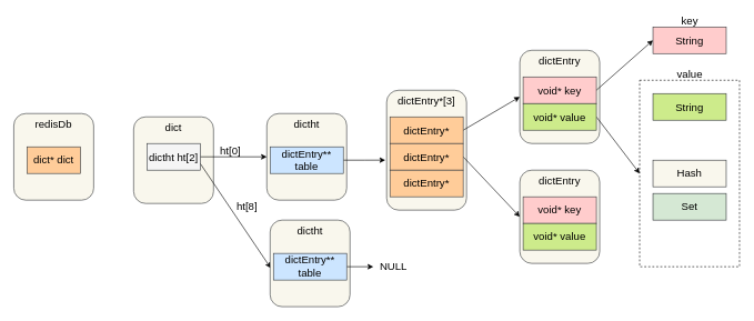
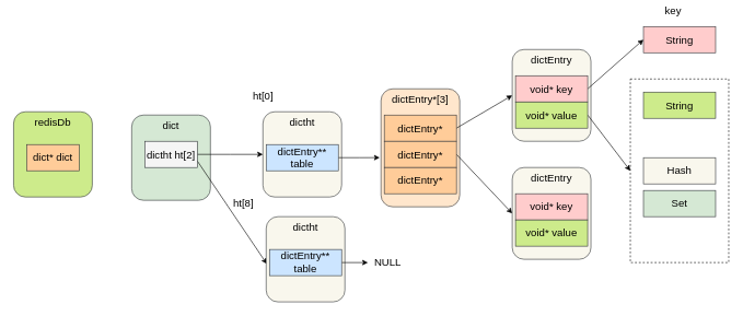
- <mxCell id="36" value="key" style="text;html=1;align=center;verticalAlign=middle;resizable=0;points=[];autosize=1;fontSize=16;" vertex="1" parent="1"><mxGeometry x="1015" y="20" width="40" height="20" as="geometry" /></mxCell>
+ <mxCell id="36" value="key" style="text;html=1;align=center;verticalAlign=middle;resizable=0;points=[];autosize=1;fontSize=16;" vertex="1" parent="1"><mxGeometry x="1005" y="5" width="40" height="20" as="geometry" /></mxCell>
- <mxCell id="37" value="value" style="text;html=1;align=center;verticalAlign=middle;resizable=0;points=[];autosize=1;fontSize=16;" vertex="1" parent="1"><mxGeometry x="1010" y="100" width="50" height="20" as="geometry" /></mxCell>
- <mxCell id="12" value="dictEntry*[3]" style="rounded=1;whiteSpace=wrap;html=1;verticalAlign=top;fontSize=16;fillColor=#f9f7ed;strokeColor=#36393d;" vertex="1" parent="1"><mxGeometry x="580" y="135" width="120" height="180" as="geometry" /></mxCell>
+ <mxCell id="12" value="dictEntry*[3]" style="rounded=1;whiteSpace=wrap;html=1;verticalAlign=top;fontSize=16;fillColor=#ffe6cc;strokeColor=#36393d;" vertex="1" parent="1"><mxGeometry x="580" y="135" width="120" height="180" as="geometry" /></mxCell>
- <mxCell id="3" value="redisDb&lt;br style=&quot;font-size: 16px;&quot;&gt;" style="rounded=1;whiteSpace=wrap;html=1;verticalAlign=top;fontSize=16;fillColor=#f9f7ed;strokeColor=#36393d;" vertex="1" parent="1"><mxGeometry x="20" y="170" width="120" height="130" as="geometry" /></mxCell>
+ <mxCell id="3" value="redisDb&lt;br style=&quot;font-size: 16px;&quot;&gt;" style="rounded=1;whiteSpace=wrap;html=1;verticalAlign=top;fontSize=16;fillColor=#cdeb8b;strokeColor=#36393d;" vertex="1" parent="1"><mxGeometry x="20" y="170" width="120" height="130" as="geometry" /></mxCell>
- <mxCell id="5" value="dict" style="rounded=1;whiteSpace=wrap;html=1;verticalAlign=top;fontSize=16;fillColor=#f9f7ed;strokeColor=#36393d;" vertex="1" parent="1"><mxGeometry x="200" y="175" width="120" height="130" as="geometry" /></mxCell>
+ <mxCell id="5" value="dict" style="rounded=1;whiteSpace=wrap;html=1;verticalAlign=top;fontSize=16;fillColor=#d5e8d4;strokeColor=#36393d;" vertex="1" parent="1"><mxGeometry x="200" y="175" width="120" height="130" as="geometry" /></mxCell>
- <mxCell id="27" value="ht[0]" style="text;html=1;align=center;verticalAlign=middle;resizable=0;points=[];autosize=1;fontSize=16;" vertex="1" parent="1"><mxGeometry x="320" y="215" width="50" height="20" as="geometry" /></mxCell>
+ <mxCell id="27" value="ht[0]" style="text;html=1;align=center;verticalAlign=middle;resizable=0;points=[];autosize=1;fontSize=16;" vertex="1" parent="1"><mxGeometry x="375" y="135" width="50" height="20" as="geometry" /></mxCell>
